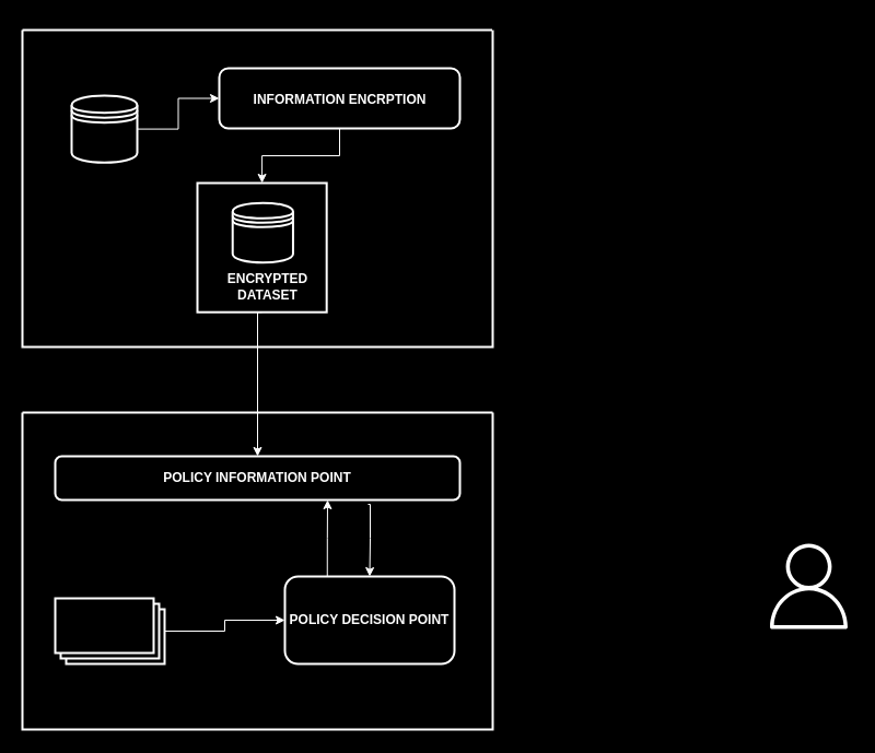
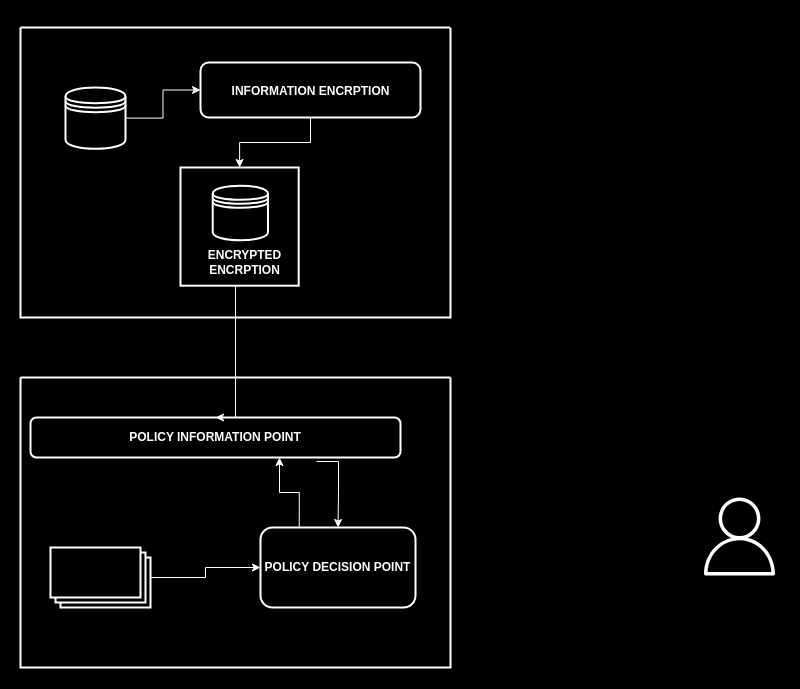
- <mxCell id="11" value="&lt;b&gt;ENCRYPTED&lt;/b&gt;&lt;div&gt;&lt;b&gt;DATASET&lt;/b&gt;&lt;/div&gt;" style="text;html=1;align=center;verticalAlign=middle;resizable=0;points=[];autosize=1;strokeColor=none;fillColor=none;fontColor=#FFFFFF;" vertex="1" parent="9"><mxGeometry x="-4.603" y="57.273" width="100" height="40" as="geometry" /></mxCell>
+ <mxCell id="11" value="&lt;b&gt;ENCRYPTED&lt;/b&gt;&lt;div&gt;&lt;b&gt;ENCRPTION&lt;/b&gt;&lt;/div&gt;" style="text;html=1;align=center;verticalAlign=middle;resizable=0;points=[];autosize=1;strokeColor=none;fillColor=none;fontColor=#FFFFFF;" vertex="1" parent="9"><mxGeometry x="-4.603" y="57.273" width="100" height="40" as="geometry" /></mxCell>
- <mxCell id="20" value="&lt;b&gt;&lt;font color=&quot;#ffffff&quot;&gt;POLICY INFORMATION POINT&lt;/font&gt;&lt;br&gt;&lt;/b&gt;" style="rounded=1;whiteSpace=wrap;html=1;fillColor=none;strokeColor=#FFFFFF;strokeWidth=2;" vertex="1" parent="17"><mxGeometry x="30" y="40" width="370" height="40" as="geometry" /></mxCell>
+ <mxCell id="20" value="&lt;b&gt;&lt;font color=&quot;#ffffff&quot;&gt;POLICY INFORMATION POINT&lt;/font&gt;&lt;br&gt;&lt;/b&gt;" style="rounded=1;whiteSpace=wrap;html=1;fillColor=none;strokeColor=#FFFFFF;strokeWidth=2;" vertex="1" parent="17"><mxGeometry x="10" y="40" width="370" height="40" as="geometry" /></mxCell>
